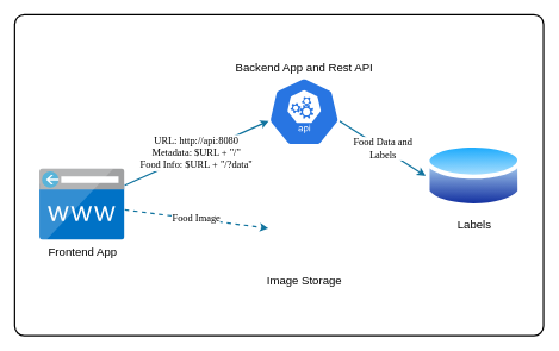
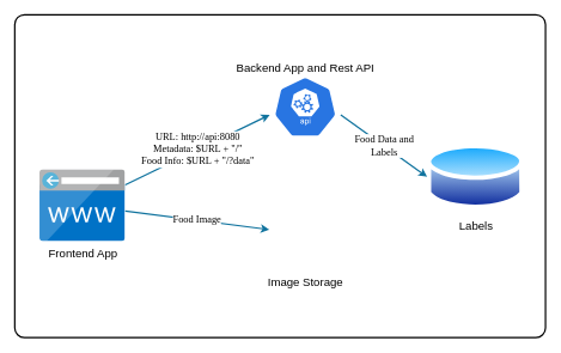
- <mxCell id="4" value="Backend App and Rest API" style="html=1;dashed=0;whitespace=wrap;fillColor=#2875E2;strokeColor=#ffffff;points=[[0.005,0.63,0],[0.1,0.2,0],[0.9,0.2,0],[0.5,0,0],[0.995,0.63,0],[0.72,0.99,0],[0.5,1,0],[0.28,0.99,0]];shape=mxgraph.kubernetes.icon;prIcon=api;labelPosition=center;verticalLabelPosition=top;align=center;verticalAlign=bottom;fontSize=16;" parent="1" vertex="1"><mxGeometry x="375" y="106" width="100" height="100" as="geometry" /></mxCell>
+ <mxCell id="4" value="Backend App and Rest API" style="html=1;dashed=0;whitespace=wrap;fillColor=#2875E2;strokeColor=#ffffff;points=[[0.005,0.63,0],[0.1,0.2,0],[0.9,0.2,0],[0.5,0,0],[0.995,0.63,0],[0.72,0.99,0],[0.5,1,0],[0.28,0.99,0]];shape=mxgraph.kubernetes.icon;prIcon=api;labelPosition=center;verticalLabelPosition=top;align=center;verticalAlign=bottom;fontSize=16;" parent="1" vertex="1"><mxGeometry x="375" y="106" width="100" height="85" as="geometry" /></mxCell>
- <mxCell id="9" value="Food Image" style="endArrow=classic;html=1;fontFamily=Tahoma;fontSize=14;strokeWidth=2;fillColor=#b1ddf0;strokeColor=#10739e;dashed=1;" parent="1" source="6" target="7" edge="1"><mxGeometry width="50" height="50" relative="1" as="geometry"><mxPoint x="474.5" y="249" as="sourcePoint" /><mxPoint x="635.2" y="239.841" as="targetPoint" /></mxGeometry></mxCell>
+ <mxCell id="9" value="Food Image" style="endArrow=classic;html=1;fontFamily=Tahoma;fontSize=14;strokeWidth=2;fillColor=#b1ddf0;strokeColor=#10739e;" parent="1" source="6" target="7" edge="1"><mxGeometry width="50" height="50" relative="1" as="geometry"><mxPoint x="474.5" y="249" as="sourcePoint" /><mxPoint x="635.2" y="239.841" as="targetPoint" /></mxGeometry></mxCell>
